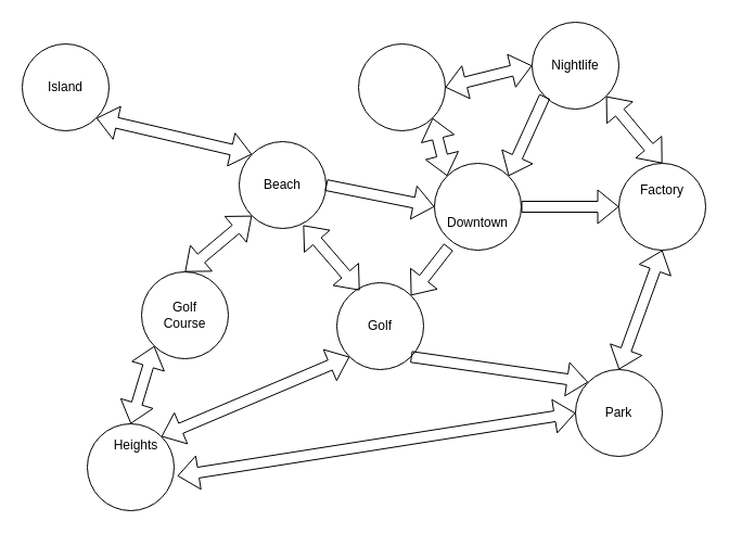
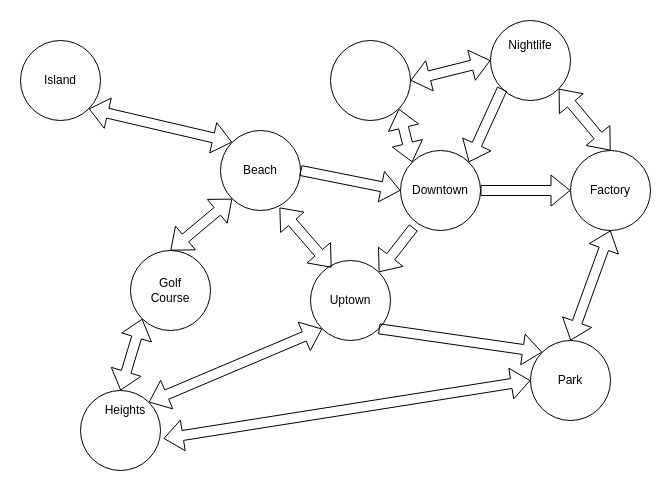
- <mxCell id="34" value="Nightlife" style="text;html=1;align=center;verticalAlign=middle;whiteSpace=wrap;rounded=0;" vertex="1" parent="1"><mxGeometry x="500" y="45" width="60" height="30" as="geometry" /></mxCell>
+ <mxCell id="34" value="Nightlife" style="text;html=1;align=center;verticalAlign=middle;whiteSpace=wrap;rounded=0;" vertex="1" parent="1"><mxGeometry x="500" y="30" width="60" height="30" as="geometry" /></mxCell>
- <mxCell id="33" value="Factory" style="text;html=1;align=center;verticalAlign=middle;whiteSpace=wrap;rounded=0;" vertex="1" parent="1"><mxGeometry x="580" y="160" width="60" height="30" as="geometry" /></mxCell>
+ <mxCell id="33" value="Factory" style="text;html=1;align=center;verticalAlign=middle;whiteSpace=wrap;rounded=0;" vertex="1" parent="1"><mxGeometry x="580" y="175" width="60" height="30" as="geometry" /></mxCell>
- <mxCell id="26" value="Downtown" style="text;html=1;align=center;verticalAlign=middle;whiteSpace=wrap;rounded=0;" vertex="1" parent="1"><mxGeometry x="410" y="190" width="60" height="30" as="geometry" /></mxCell>
+ <mxCell id="26" value="Downtown" style="text;html=1;align=center;verticalAlign=middle;whiteSpace=wrap;rounded=0;" vertex="1" parent="1"><mxGeometry x="410" y="175" width="60" height="30" as="geometry" /></mxCell>
- <mxCell id="28" value="Golf" style="text;html=1;align=center;verticalAlign=middle;whiteSpace=wrap;rounded=0;" vertex="1" parent="1"><mxGeometry x="320" y="285" width="60" height="30" as="geometry" /></mxCell>
+ <mxCell id="28" value="Uptown" style="text;html=1;align=center;verticalAlign=middle;whiteSpace=wrap;rounded=0;" vertex="1" parent="1"><mxGeometry x="320" y="285" width="60" height="30" as="geometry" /></mxCell>
